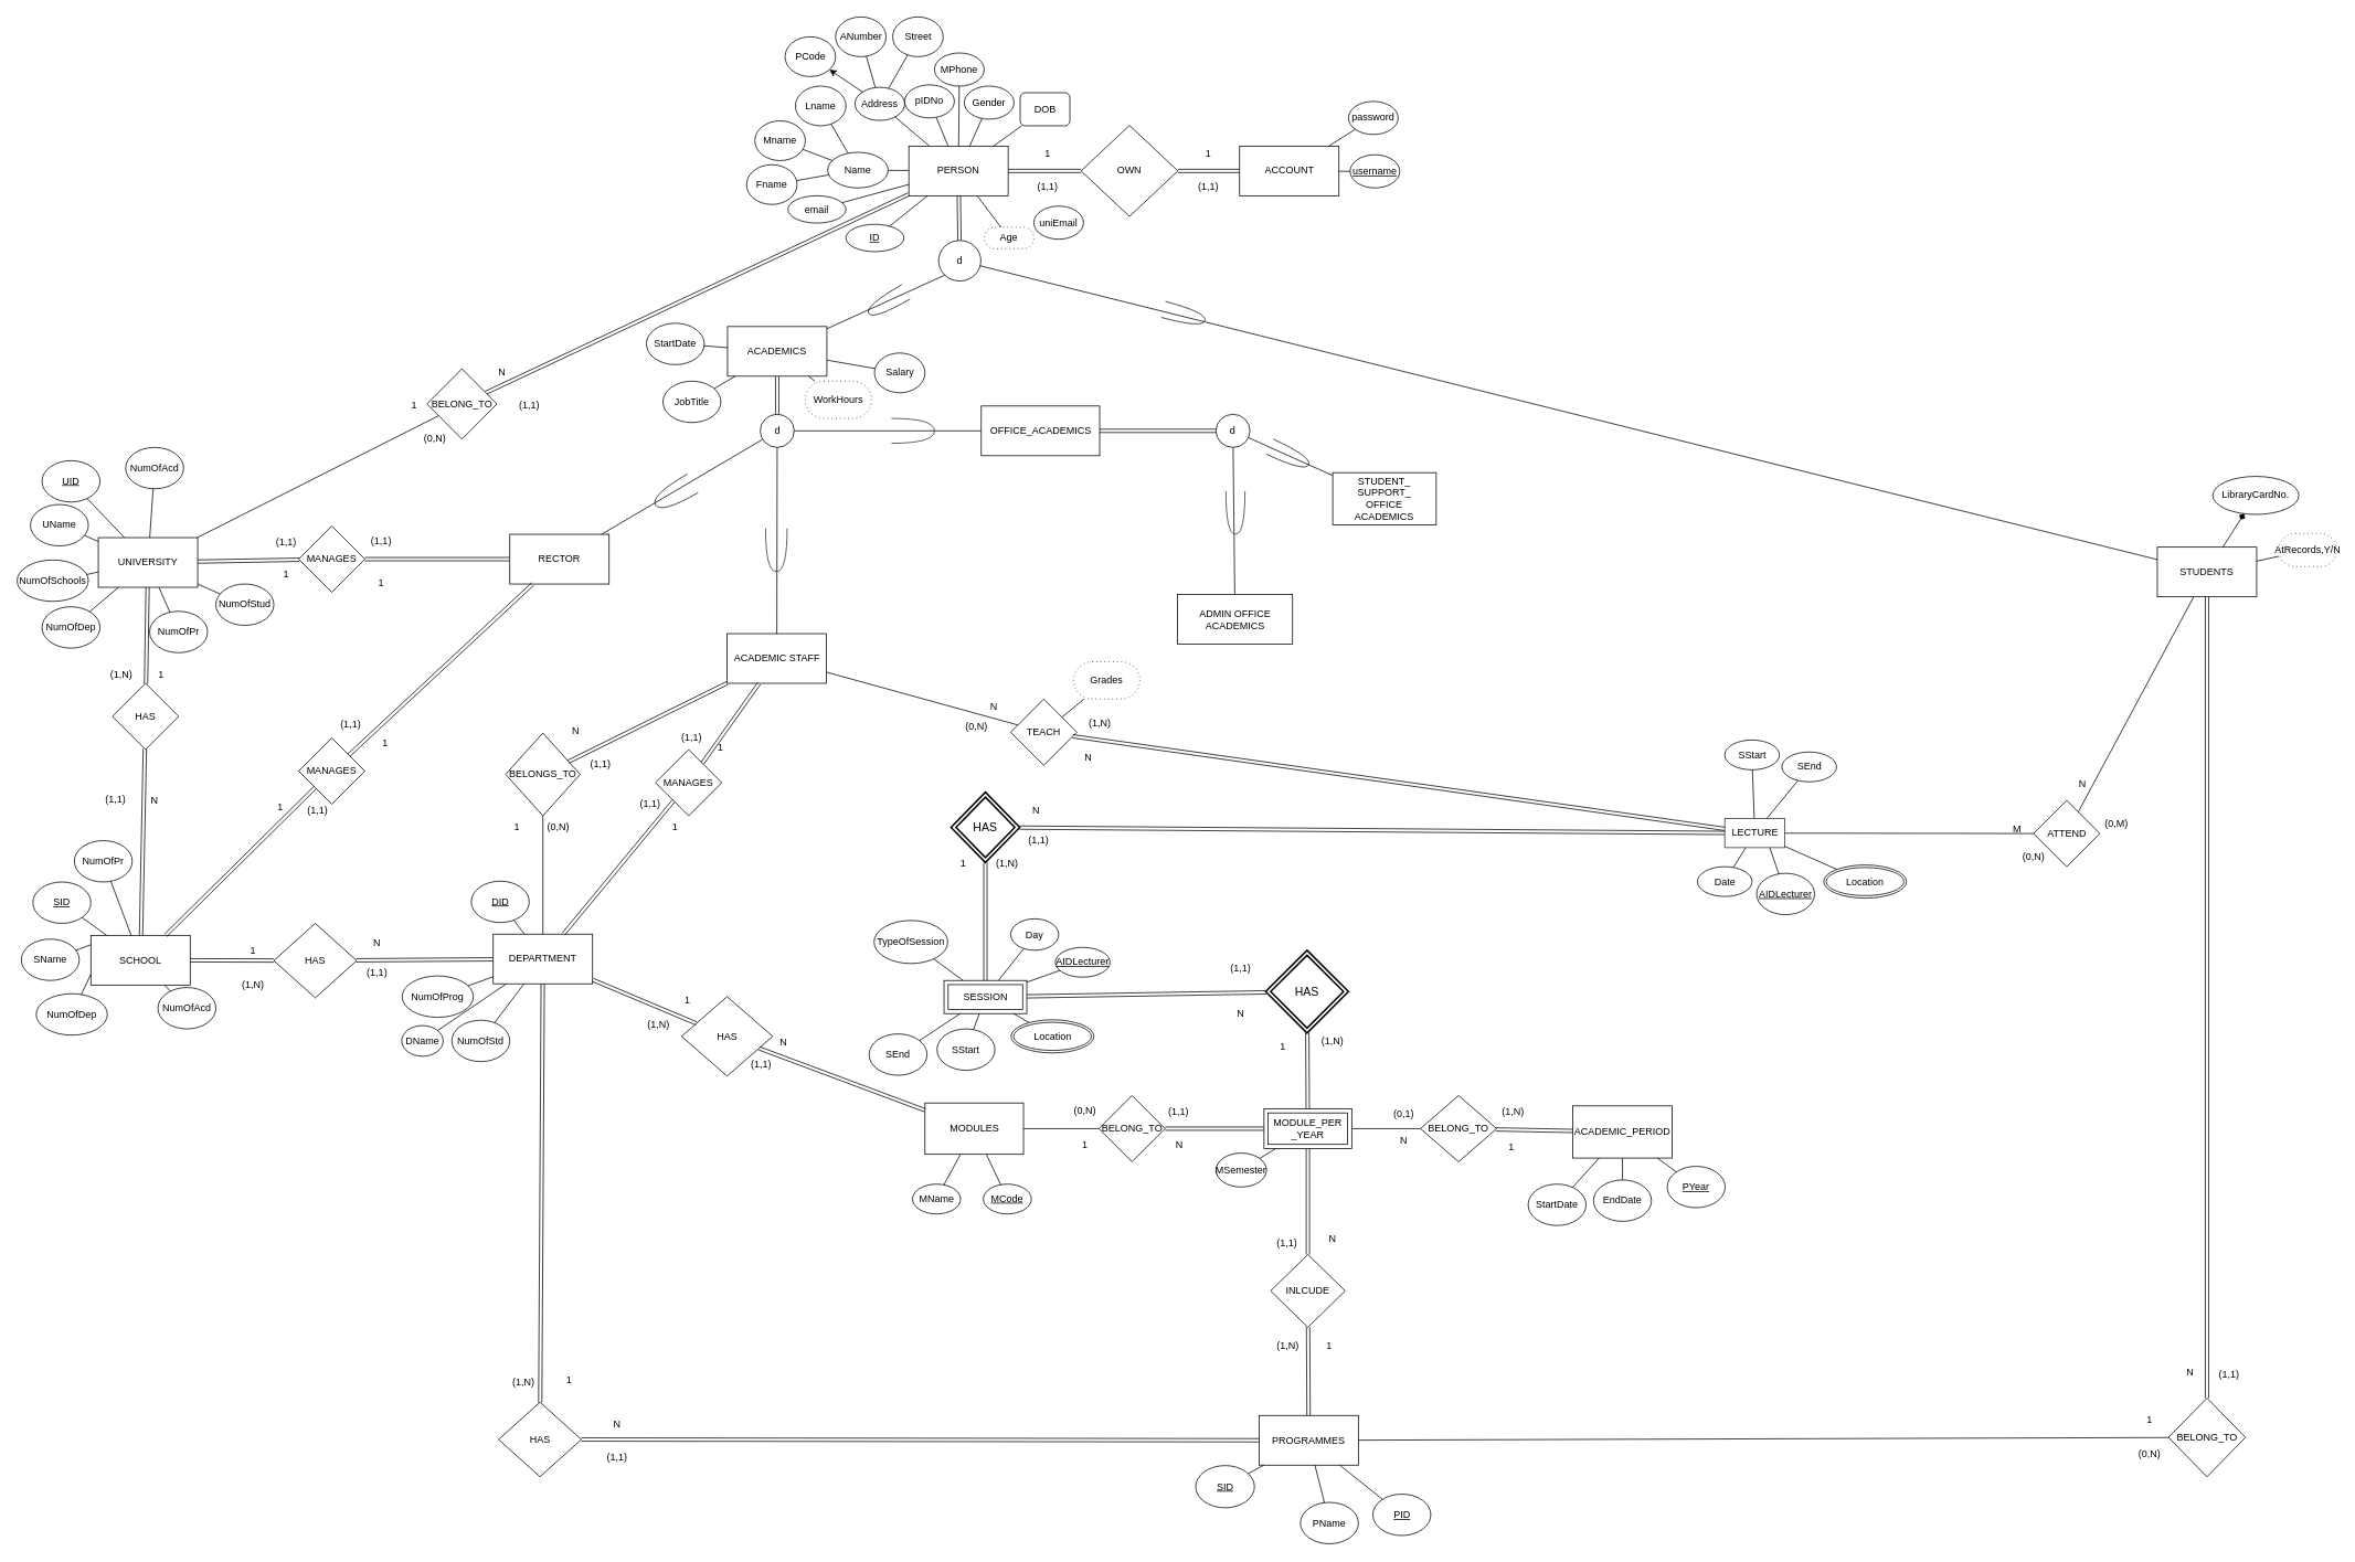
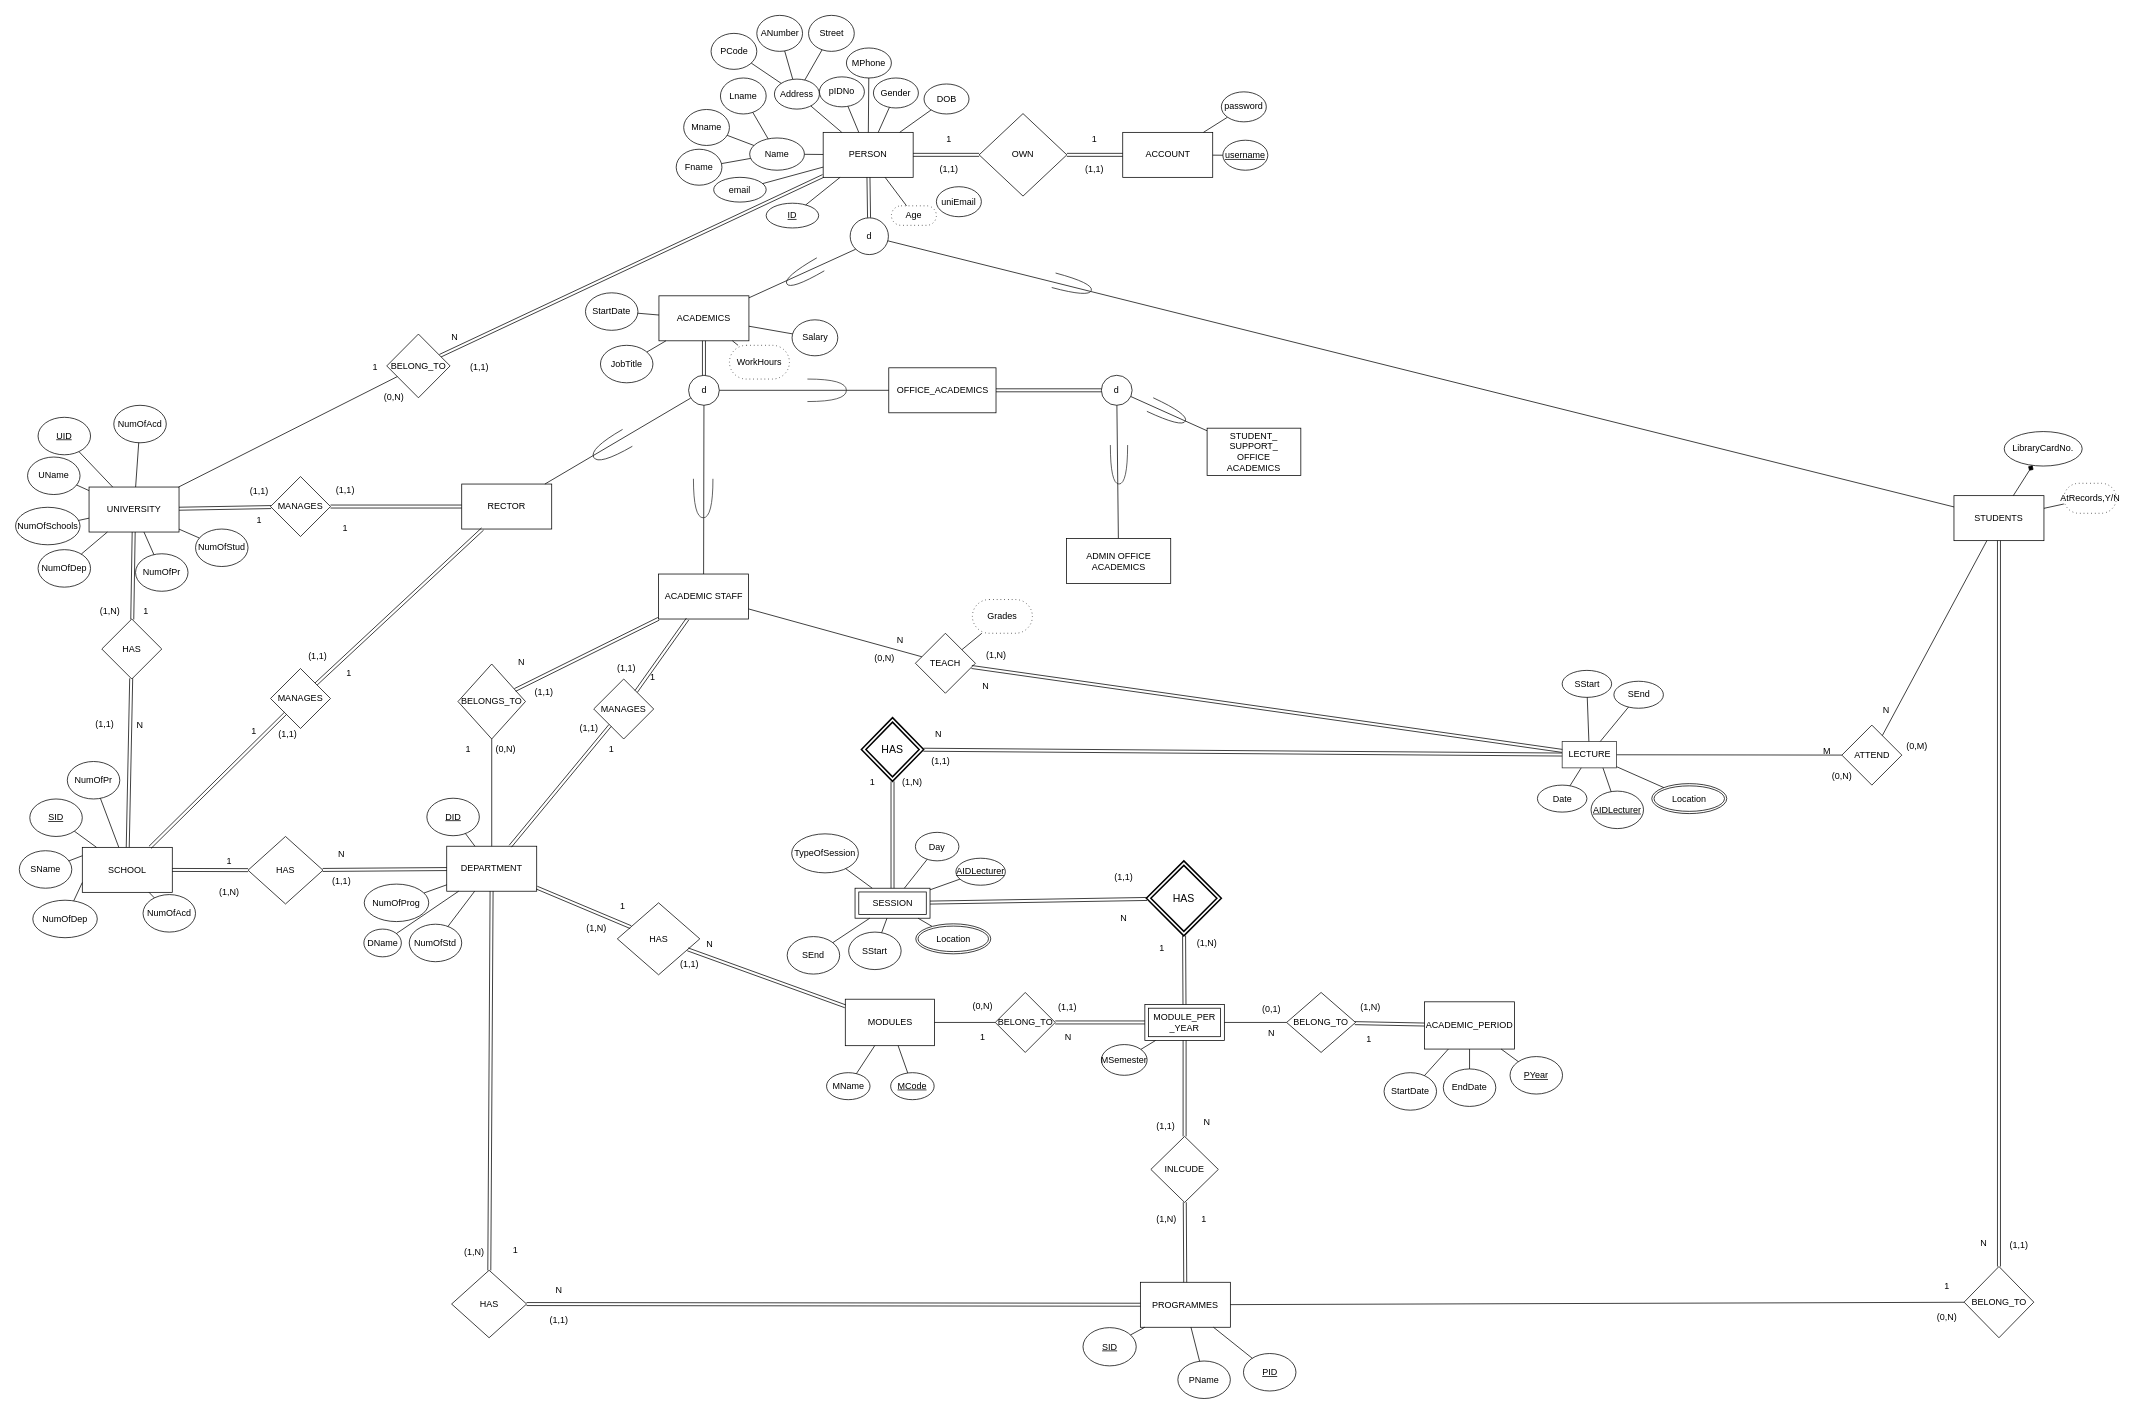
- <mxCell id="28" value="" style="endArrow=classic;html=1;" parent="1" source="24" target="25" edge="1"><mxGeometry width="50" height="50" relative="1" as="geometry"><mxPoint x="1120.5" y="125" as="sourcePoint" /><mxPoint x="1170.5" y="75" as="targetPoint" /></mxGeometry></mxCell>
+ <mxCell id="28" value="" style="endArrow=none;html=1;" parent="1" source="24" target="25" edge="1"><mxGeometry width="50" height="50" relative="1" as="geometry"><mxPoint x="1120.5" y="125" as="sourcePoint" /><mxPoint x="1170.5" y="75" as="targetPoint" /></mxGeometry></mxCell>
- <mxCell id="39" value="DOB" style="whiteSpace=wrap;html=1;rounded=1;" parent="1" vertex="1"><mxGeometry x="1231.5" y="111.5" width="60" height="40" as="geometry" /></mxCell>
+ <mxCell id="39" value="DOB" style="ellipse;whiteSpace=wrap;html=1;" parent="1" vertex="1"><mxGeometry x="1231.5" y="111.5" width="60" height="40" as="geometry" /></mxCell>
- <mxCell id="143" value="MODULES" style="rounded=0;whiteSpace=wrap;html=1;fillColor=none;" parent="1" vertex="1"><mxGeometry x="1116.5" y="1332" width="119" height="62" as="geometry" /></mxCell>
+ <mxCell id="143" value="MODULES" style="rounded=0;whiteSpace=wrap;html=1;fillColor=none;" parent="1" vertex="1"><mxGeometry x="1126.5" y="1332" width="119" height="62" as="geometry" /></mxCell>
